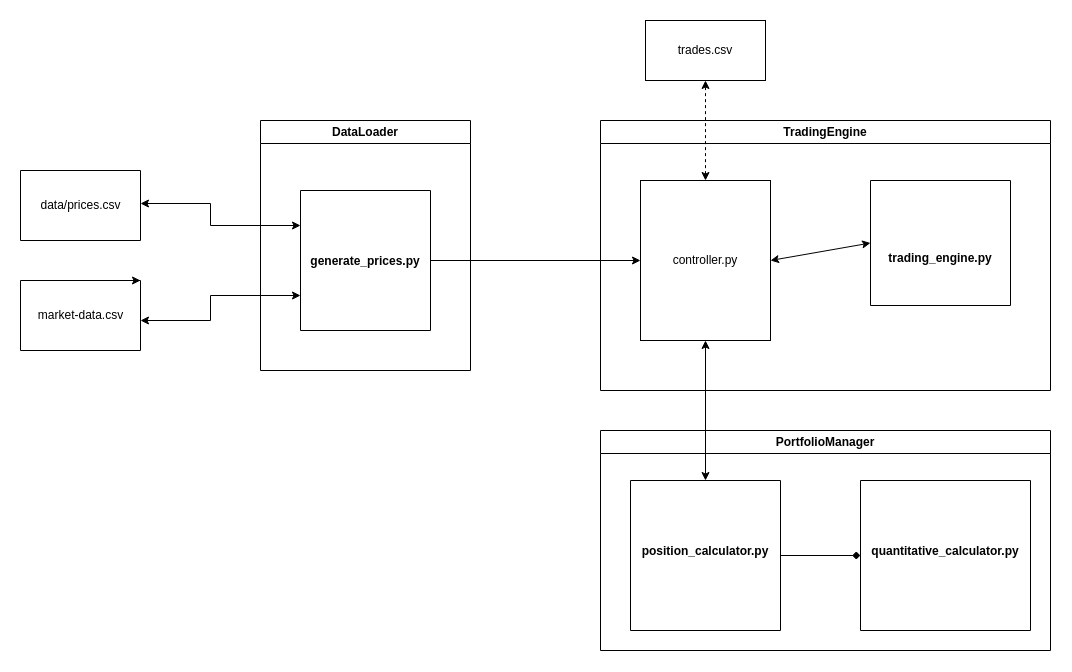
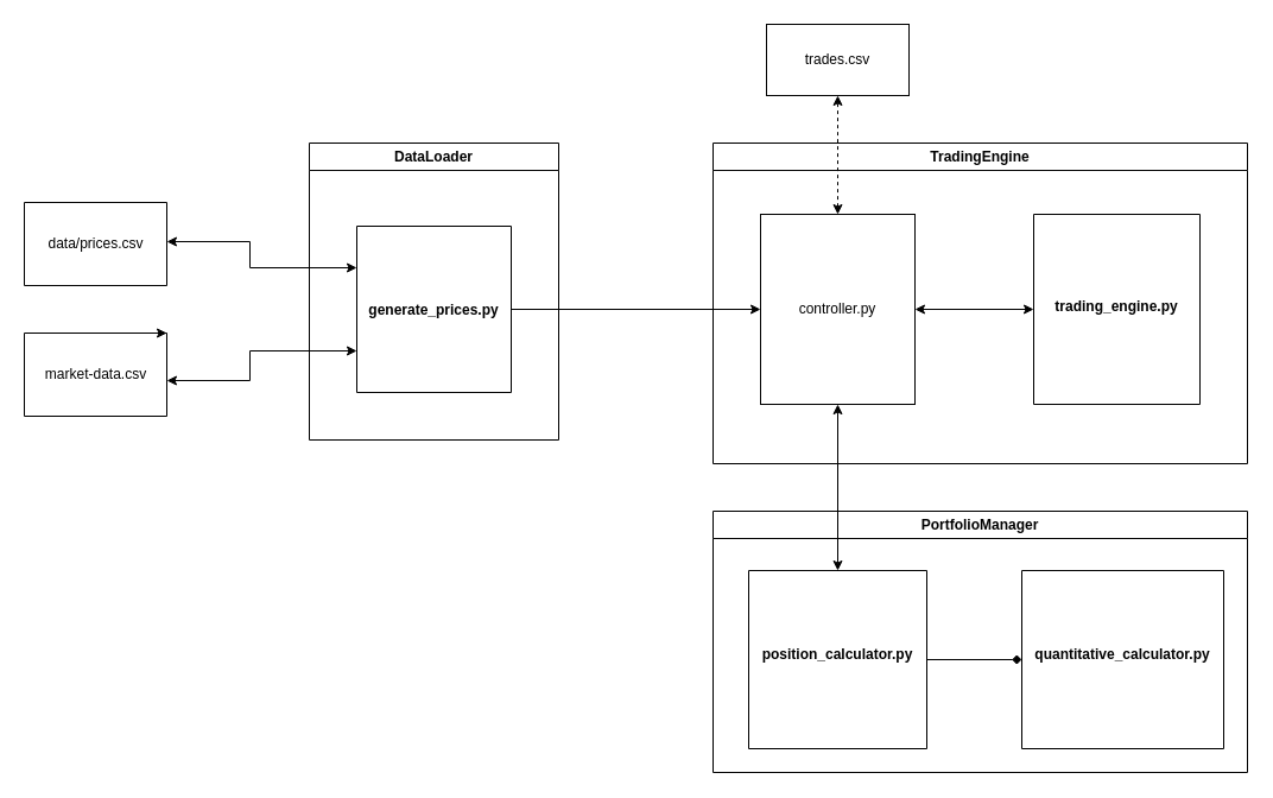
- <mxCell id="9" value="&#10;&#10;&#10;&#10;&#10;&#10;&#10;&#10;&#10;&#10;&#10;trading_engine.py" style="swimlane;startSize=0;" vertex="1" parent="7"><mxGeometry x="270" y="60" width="140" height="125" as="geometry" /></mxCell>
+ <mxCell id="9" value="&#10;&#10;&#10;&#10;&#10;&#10;&#10;&#10;&#10;&#10;&#10;trading_engine.py" style="swimlane;startSize=0;" vertex="1" parent="7"><mxGeometry x="270" y="60" width="140" height="160" as="geometry" /></mxCell>
